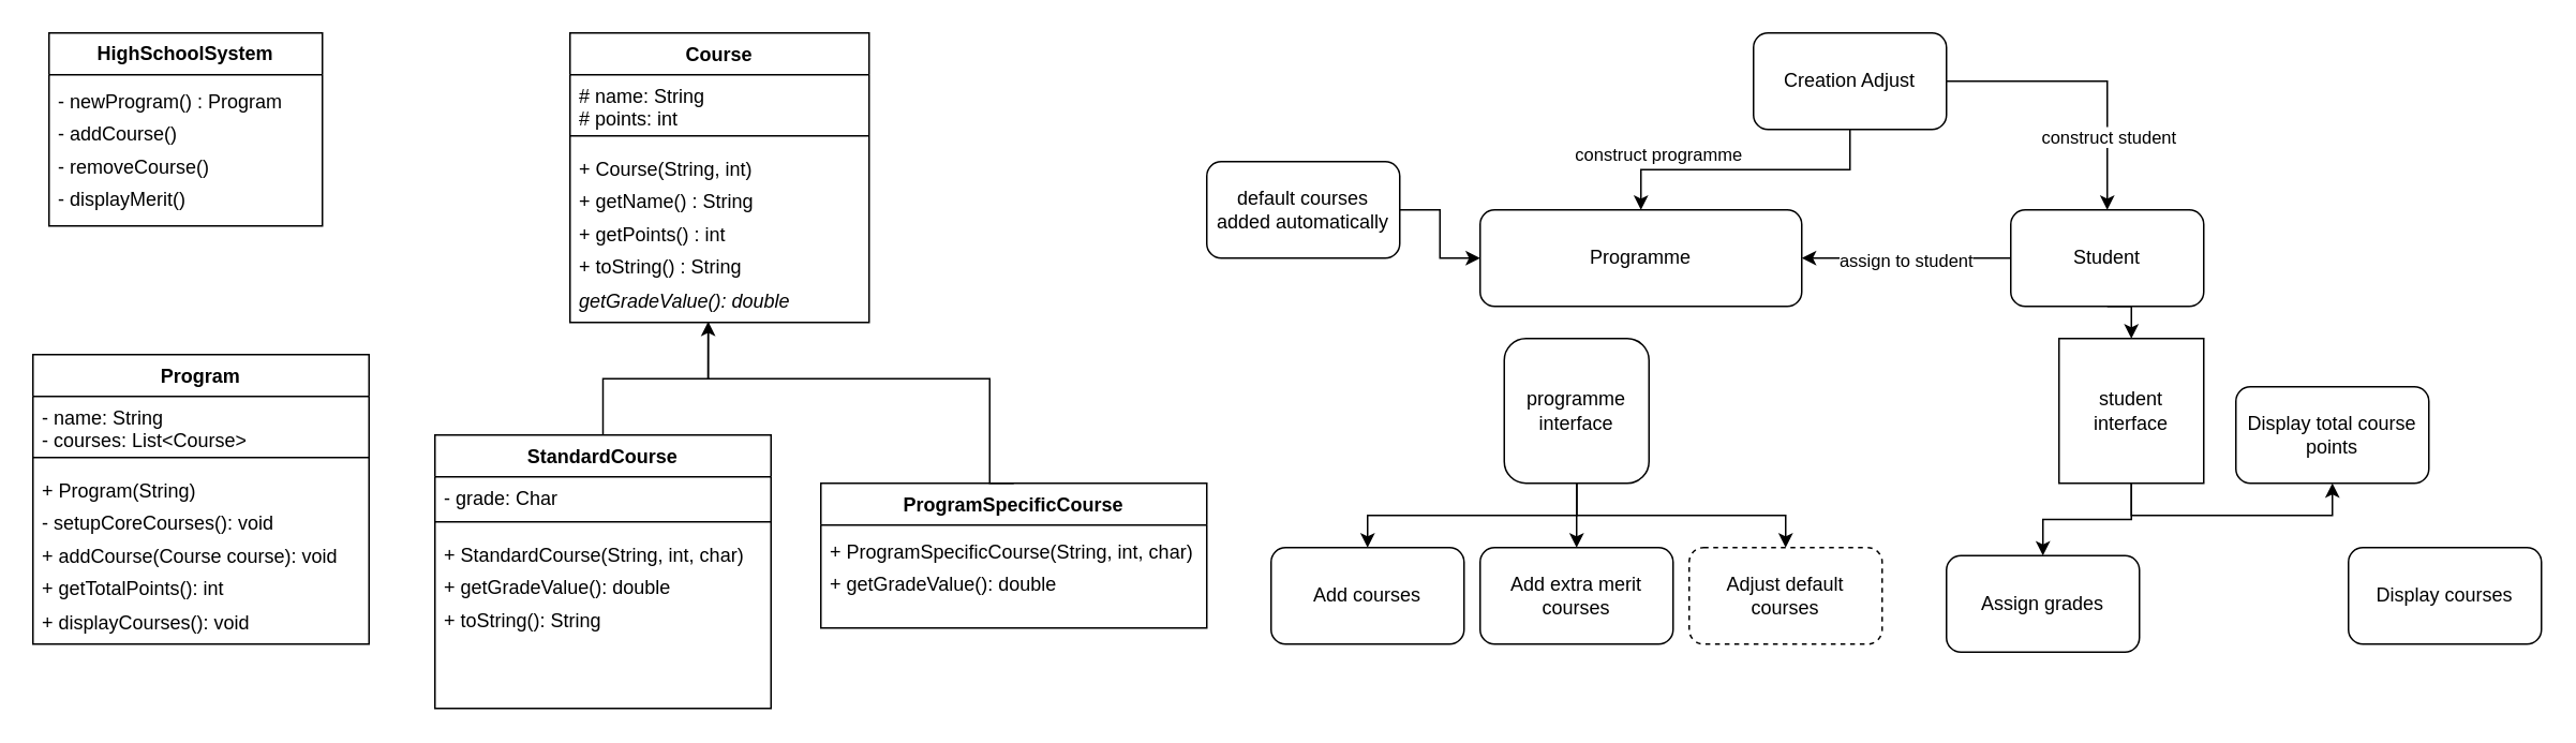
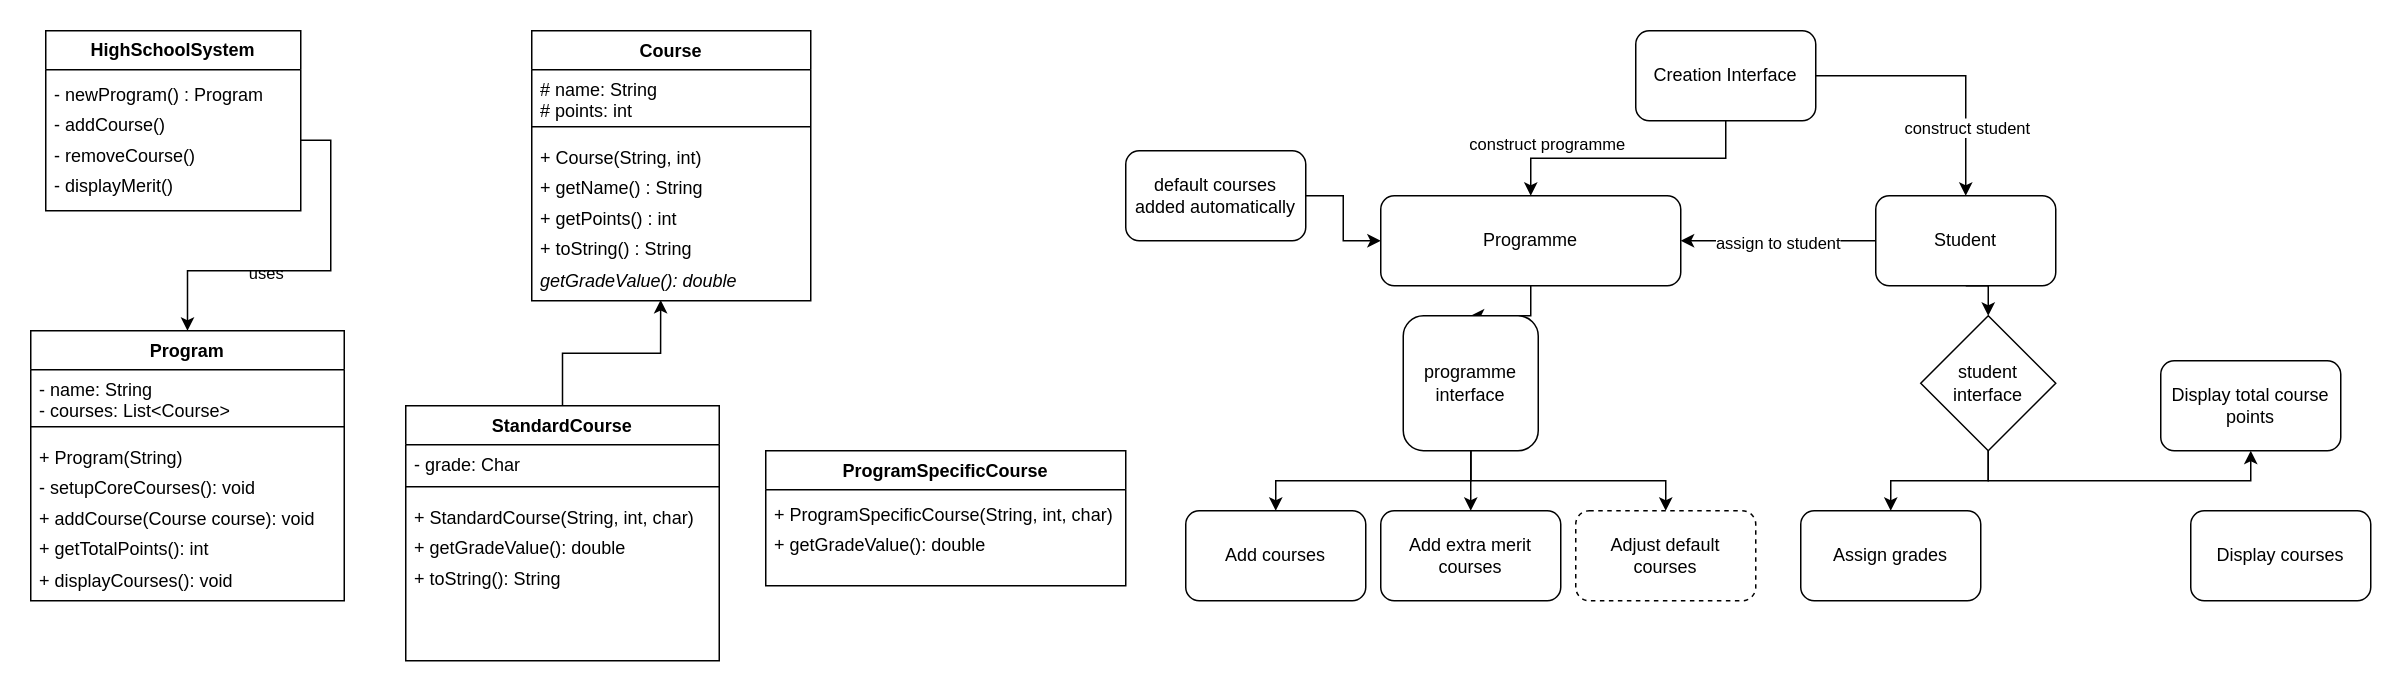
- <mxCell id="30" value="Creation Adjust" style="rounded=1;whiteSpace=wrap;html=1;" vertex="1" parent="1"><mxGeometry x="1090" y="20" width="120" height="60" as="geometry" /></mxCell>
+ <mxCell id="30" value="Creation Interface" style="rounded=1;whiteSpace=wrap;html=1;" vertex="1" parent="1"><mxGeometry x="1090" y="20" width="120" height="60" as="geometry" /></mxCell>
+ <mxCell id="20" style="edgeStyle=orthogonalEdgeStyle;rounded=0;orthogonalLoop=1;jettySize=auto;html=1;entryX=0.5;entryY=0;entryDx=0;entryDy=0;labelBackgroundColor=none;fontColor=default;" parent="1" source="11" target="12" edge="1"><mxGeometry relative="1" as="geometry" /></mxCell>
+ <mxCell id="21" value="uses" style="edgeLabel;html=1;align=center;verticalAlign=middle;resizable=0;points=[];labelBackgroundColor=none;" parent="20" vertex="1" connectable="0"><mxGeometry x="0.248" y="1" relative="1" as="geometry"><mxPoint as="offset" /></mxGeometry></mxCell>
+ <mxCell id="31" style="edgeStyle=orthogonalEdgeStyle;rounded=0;orthogonalLoop=1;jettySize=auto;html=1;exitX=0.5;exitY=1;exitDx=0;exitDy=0;entryX=0.5;entryY=0;entryDx=0;entryDy=0;" edge="1" parent="1" source="32" target="44"><mxGeometry relative="1" as="geometry" /></mxCell>
- <mxCell id="18" style="edgeStyle=orthogonalEdgeStyle;rounded=0;orthogonalLoop=1;jettySize=auto;html=1;exitX=0.5;exitY=0;exitDx=0;exitDy=0;entryX=0.462;entryY=1;entryDx=0;entryDy=0;entryPerimeter=0;endArrow=none;startFill=0;labelBackgroundColor=none;fontColor=default;" parent="1" source="16" target="5" edge="1"><mxGeometry relative="1" as="geometry"><Array as="points"><mxPoint x="615" y="235" /><mxPoint x="440" y="235" /></Array></mxGeometry></mxCell>
- <mxCell id="47" value="student interface" style="whiteSpace=wrap;html=1;rounded=0;" vertex="1" parent="1"><mxGeometry x="1280" y="210" width="90" height="90" as="geometry" /></mxCell>
+ <mxCell id="47" value="student interface" style="rhombus;whiteSpace=wrap;html=1;" vertex="1" parent="1"><mxGeometry x="1280" y="210" width="90" height="90" as="geometry" /></mxCell>
- <mxCell id="40" value="Display total course points" style="rounded=1;whiteSpace=wrap;html=1;" vertex="1" parent="1"><mxGeometry x="1390" y="240" width="120" height="60" as="geometry" /></mxCell>
+ <mxCell id="40" value="Display total course points" style="rounded=1;whiteSpace=wrap;html=1;" vertex="1" parent="1"><mxGeometry x="1440" y="240" width="120" height="60" as="geometry" /></mxCell>
- <mxCell id="38" value="Assign grades" style="rounded=1;whiteSpace=wrap;html=1;" vertex="1" parent="1"><mxGeometry x="1210" y="345" width="120" height="60" as="geometry" /></mxCell>
+ <mxCell id="38" value="Assign grades" style="rounded=1;whiteSpace=wrap;html=1;" vertex="1" parent="1"><mxGeometry x="1200" y="340" width="120" height="60" as="geometry" /></mxCell>
